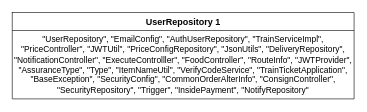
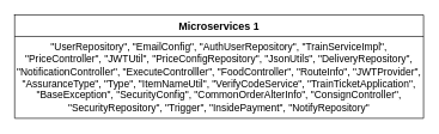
- <mxCell id="4" value="&lt;font size=&quot;1&quot; style=&quot;&quot;&gt;&lt;b style=&quot;font-size: 15px;&quot;&gt;UserRepository 1&lt;/b&gt;&lt;/font&gt;" style="shape=partialRectangle;html=1;whiteSpace=wrap;connectable=0;strokeColor=inherit;overflow=hidden;fillColor=none;top=0;left=0;bottom=0;right=0;pointerEvents=1;" vertex="1" parent="3"><mxGeometry width="570" height="30" as="geometry"><mxRectangle width="570" height="30" as="alternateBounds" /></mxGeometry></mxCell>
+ <mxCell id="4" value="&lt;font size=&quot;1&quot; style=&quot;&quot;&gt;&lt;b style=&quot;font-size: 15px;&quot;&gt;Microservices 1&lt;/b&gt;&lt;/font&gt;" style="shape=partialRectangle;html=1;whiteSpace=wrap;connectable=0;strokeColor=inherit;overflow=hidden;fillColor=none;top=0;left=0;bottom=0;right=0;pointerEvents=1;" vertex="1" parent="3"><mxGeometry width="570" height="30" as="geometry"><mxRectangle width="570" height="30" as="alternateBounds" /></mxGeometry></mxCell>
